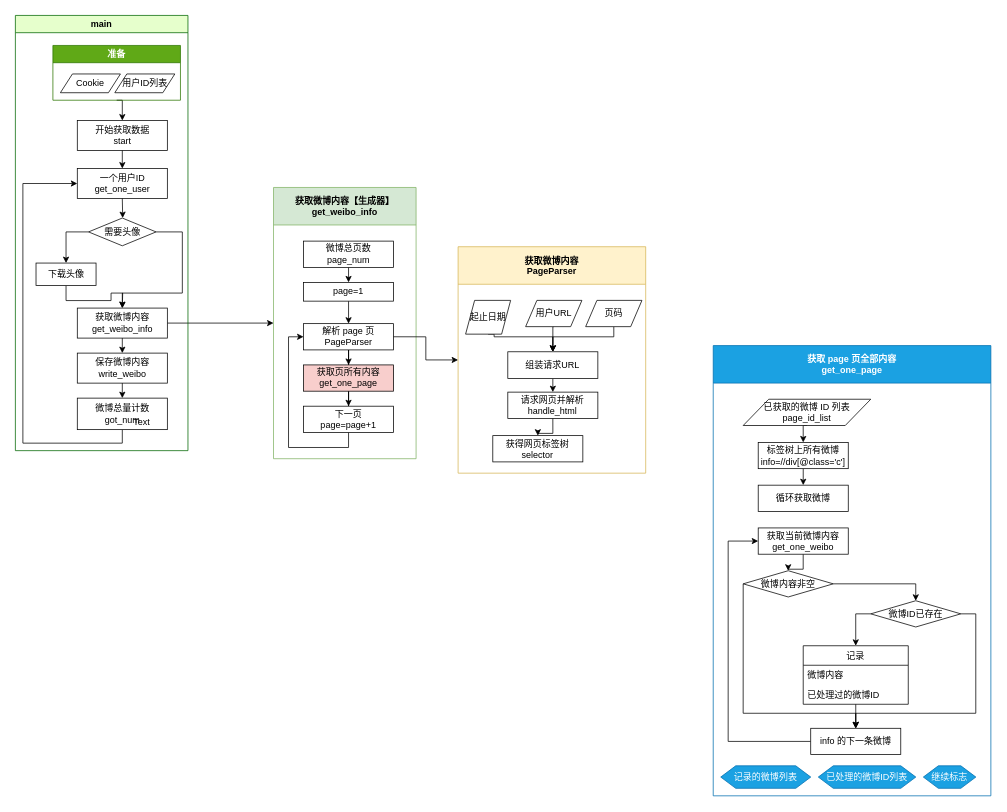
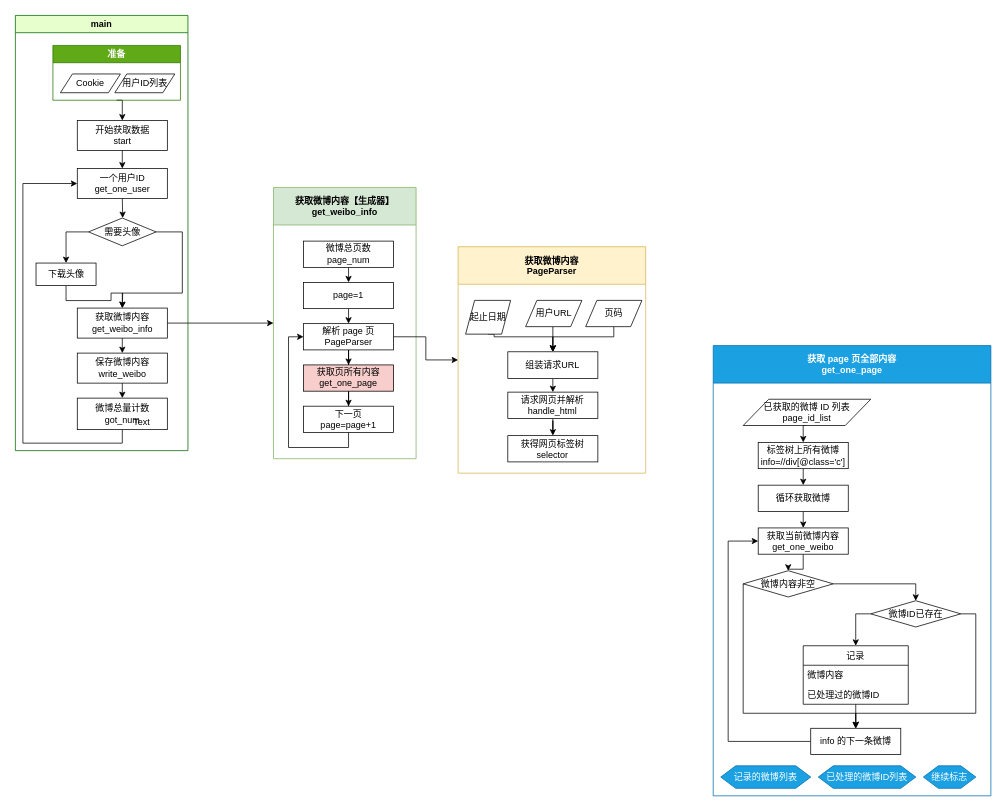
- <mxCell id="6" value="page=1" style="rounded=0;whiteSpace=wrap;html=1;" vertex="1" parent="2"><mxGeometry x="40" y="126.5" width="120" height="25" as="geometry" /></mxCell>
+ <mxCell id="6" value="page=1" style="rounded=0;whiteSpace=wrap;html=1;" vertex="1" parent="2"><mxGeometry x="40" y="126.5" width="120" height="35" as="geometry" /></mxCell>
- <mxCell id="25" value="获得网页标签树&lt;br&gt;selector" style="rounded=0;whiteSpace=wrap;html=1;" vertex="1" parent="14"><mxGeometry x="46.25" y="251.75" width="120" height="35" as="geometry" /></mxCell>
+ <mxCell id="25" value="获得网页标签树&lt;br&gt;selector" style="rounded=0;whiteSpace=wrap;html=1;" vertex="1" parent="14"><mxGeometry x="66.25" y="251.75" width="120" height="35" as="geometry" /></mxCell>
+ <mxCell id="32" style="edgeStyle=orthogonalEdgeStyle;rounded=0;orthogonalLoop=1;jettySize=auto;html=1;exitX=0.5;exitY=1;exitDx=0;exitDy=0;entryX=0.5;entryY=0;entryDx=0;entryDy=0;elbow=vertical;" edge="1" parent="27" source="33" target="35"><mxGeometry relative="1" as="geometry" /></mxCell>
